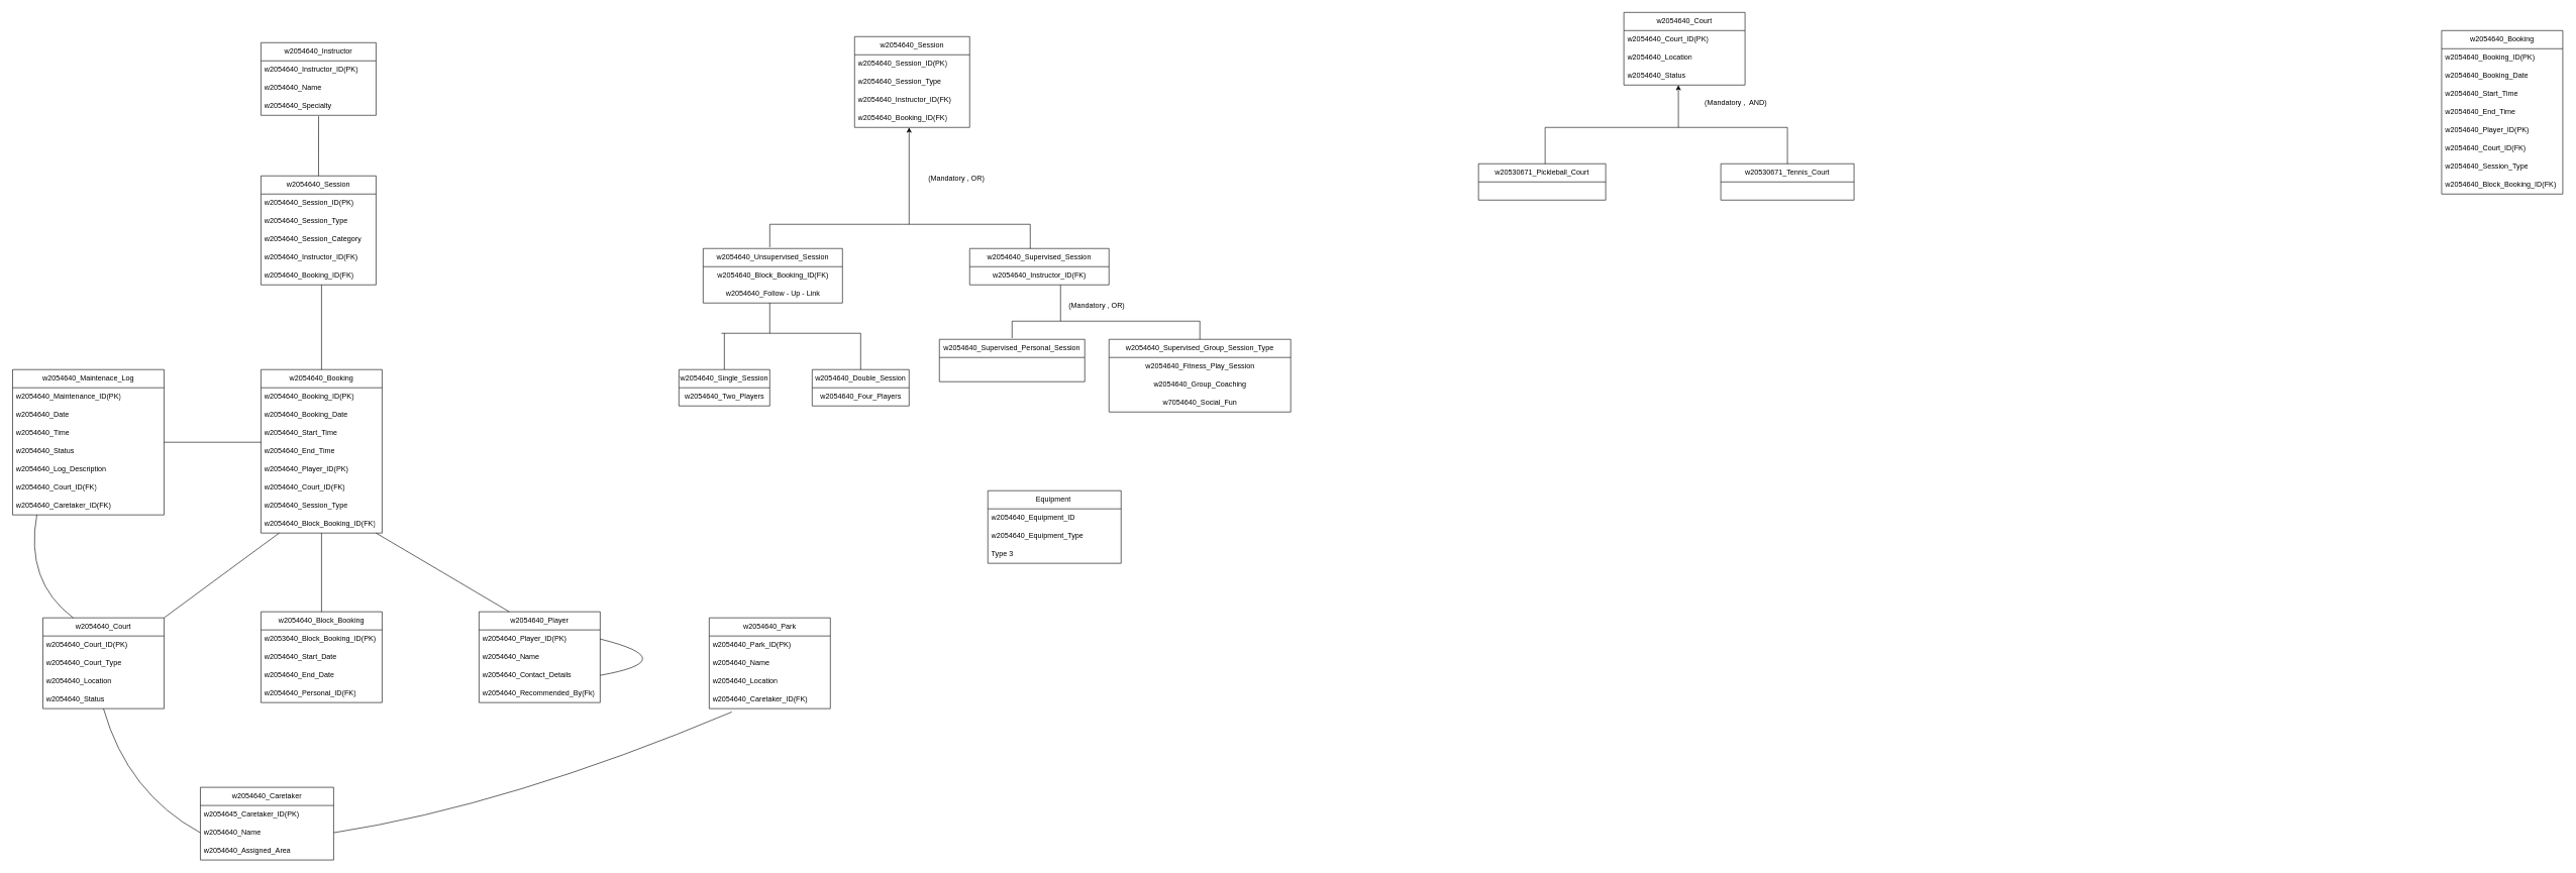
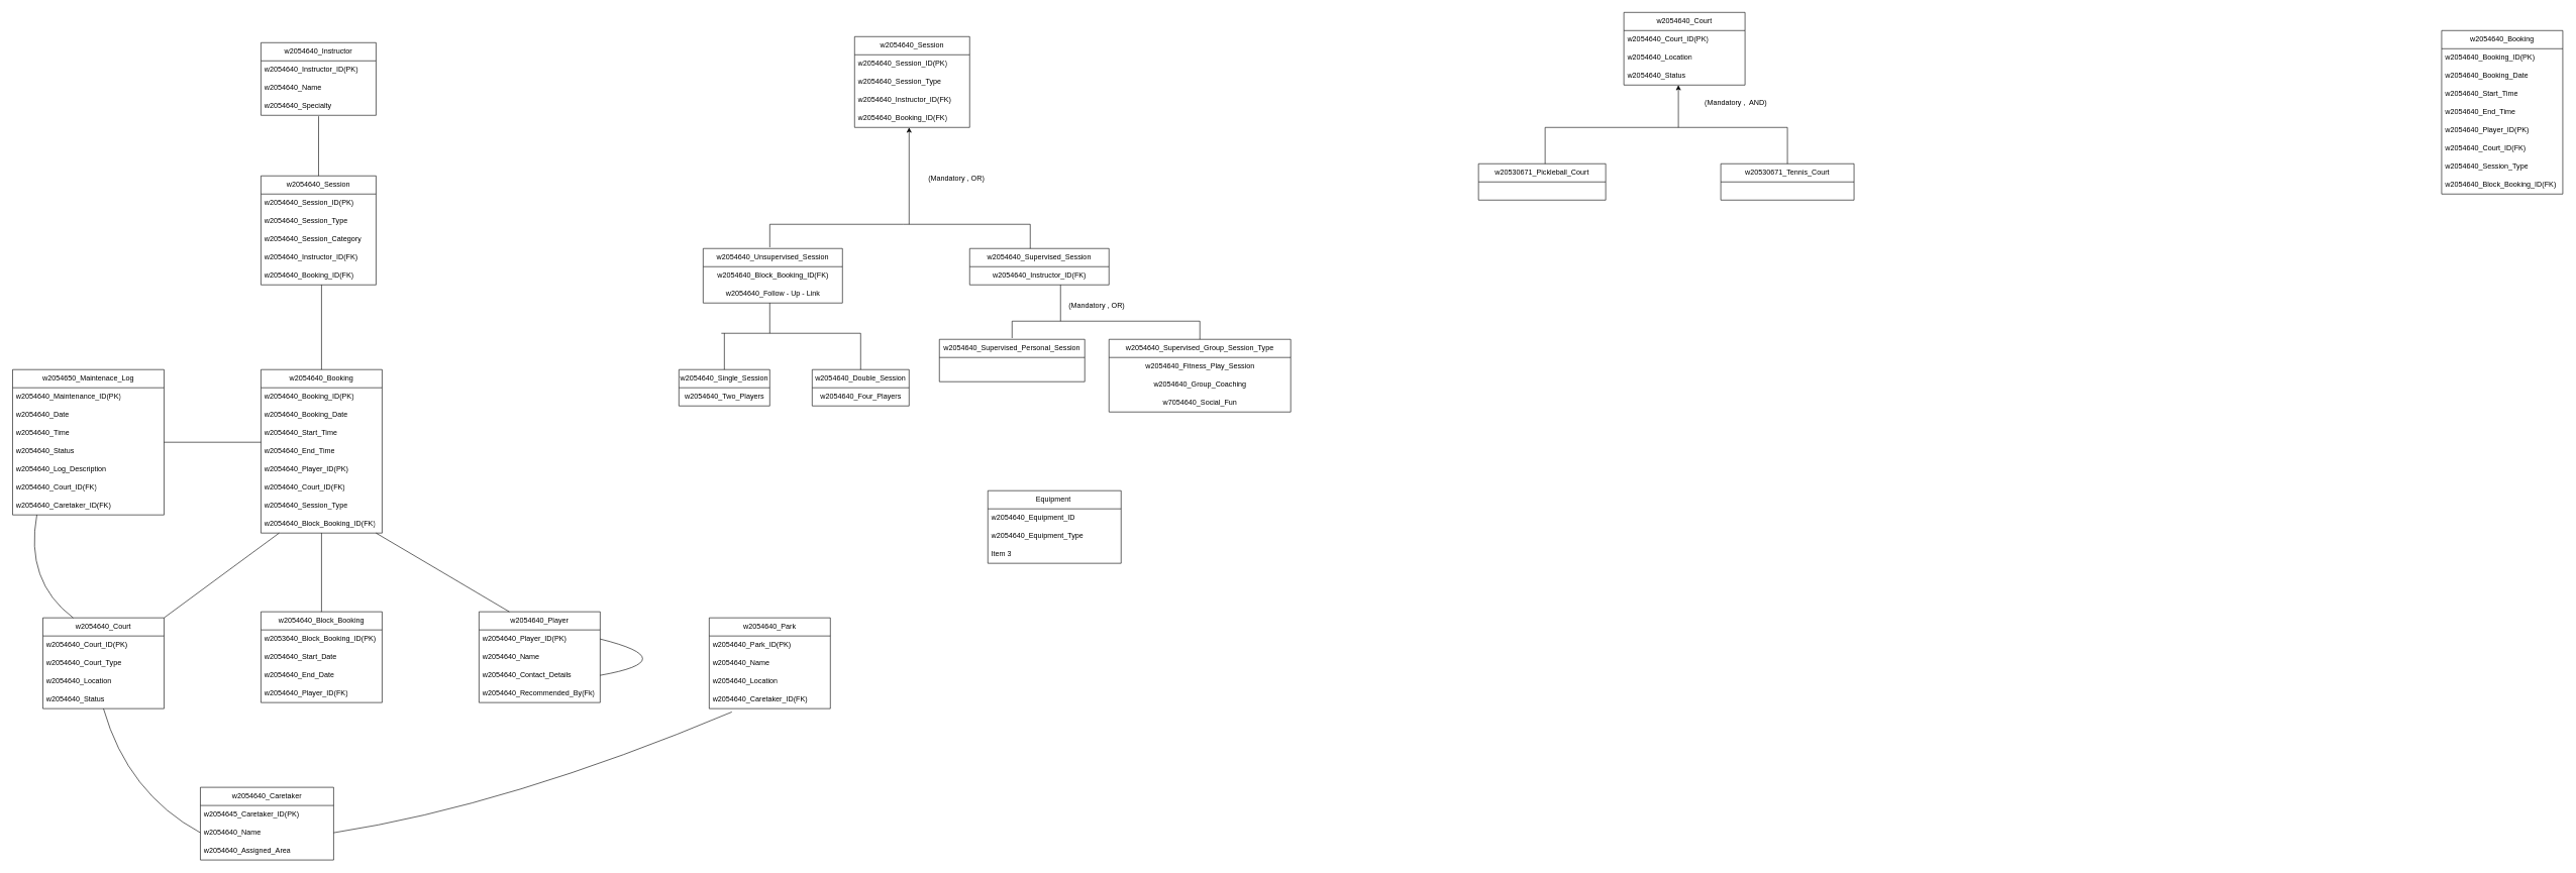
- <mxCell id="26" value="w2054640_Maintenace_Log" style="swimlane;fontStyle=0;childLayout=stackLayout;horizontal=1;startSize=30;horizontalStack=0;resizeParent=1;resizeParentMax=0;resizeLast=0;collapsible=1;marginBottom=0;whiteSpace=wrap;html=1;" parent="1" vertex="1"><mxGeometry x="20" y="610" width="250" height="240" as="geometry" /></mxCell>
+ <mxCell id="26" value="w2054650_Maintenace_Log" style="swimlane;fontStyle=0;childLayout=stackLayout;horizontal=1;startSize=30;horizontalStack=0;resizeParent=1;resizeParentMax=0;resizeLast=0;collapsible=1;marginBottom=0;whiteSpace=wrap;html=1;" parent="1" vertex="1"><mxGeometry x="20" y="610" width="250" height="240" as="geometry" /></mxCell>
- <mxCell id="102" value="Type 3" style="text;strokeColor=none;fillColor=none;align=left;verticalAlign=middle;spacingLeft=4;spacingRight=4;overflow=hidden;points=[[0,0.5],[1,0.5]];portConstraint=eastwest;rotatable=0;whiteSpace=wrap;html=1;" parent="99" vertex="1"><mxGeometry y="90" width="220" height="30" as="geometry" /></mxCell>
+ <mxCell id="102" value="Item 3" style="text;strokeColor=none;fillColor=none;align=left;verticalAlign=middle;spacingLeft=4;spacingRight=4;overflow=hidden;points=[[0,0.5],[1,0.5]];portConstraint=eastwest;rotatable=0;whiteSpace=wrap;html=1;" parent="99" vertex="1"><mxGeometry y="90" width="220" height="30" as="geometry" /></mxCell>
- <mxCell id="25" value="&lt;span style=&quot;text-align: center;&quot;&gt;w2054640_Personal_ID(FK)&lt;/span&gt;" style="text;strokeColor=none;fillColor=none;align=left;verticalAlign=middle;spacingLeft=4;spacingRight=4;overflow=hidden;points=[[0,0.5],[1,0.5]];portConstraint=eastwest;rotatable=0;whiteSpace=wrap;html=1;" parent="21" vertex="1"><mxGeometry y="120" width="200" height="30" as="geometry" /></mxCell>
+ <mxCell id="25" value="&lt;span style=&quot;text-align: center;&quot;&gt;w2054640_Player_ID(FK)&lt;/span&gt;" style="text;strokeColor=none;fillColor=none;align=left;verticalAlign=middle;spacingLeft=4;spacingRight=4;overflow=hidden;points=[[0,0.5],[1,0.5]];portConstraint=eastwest;rotatable=0;whiteSpace=wrap;html=1;" parent="21" vertex="1"><mxGeometry y="120" width="200" height="30" as="geometry" /></mxCell>
